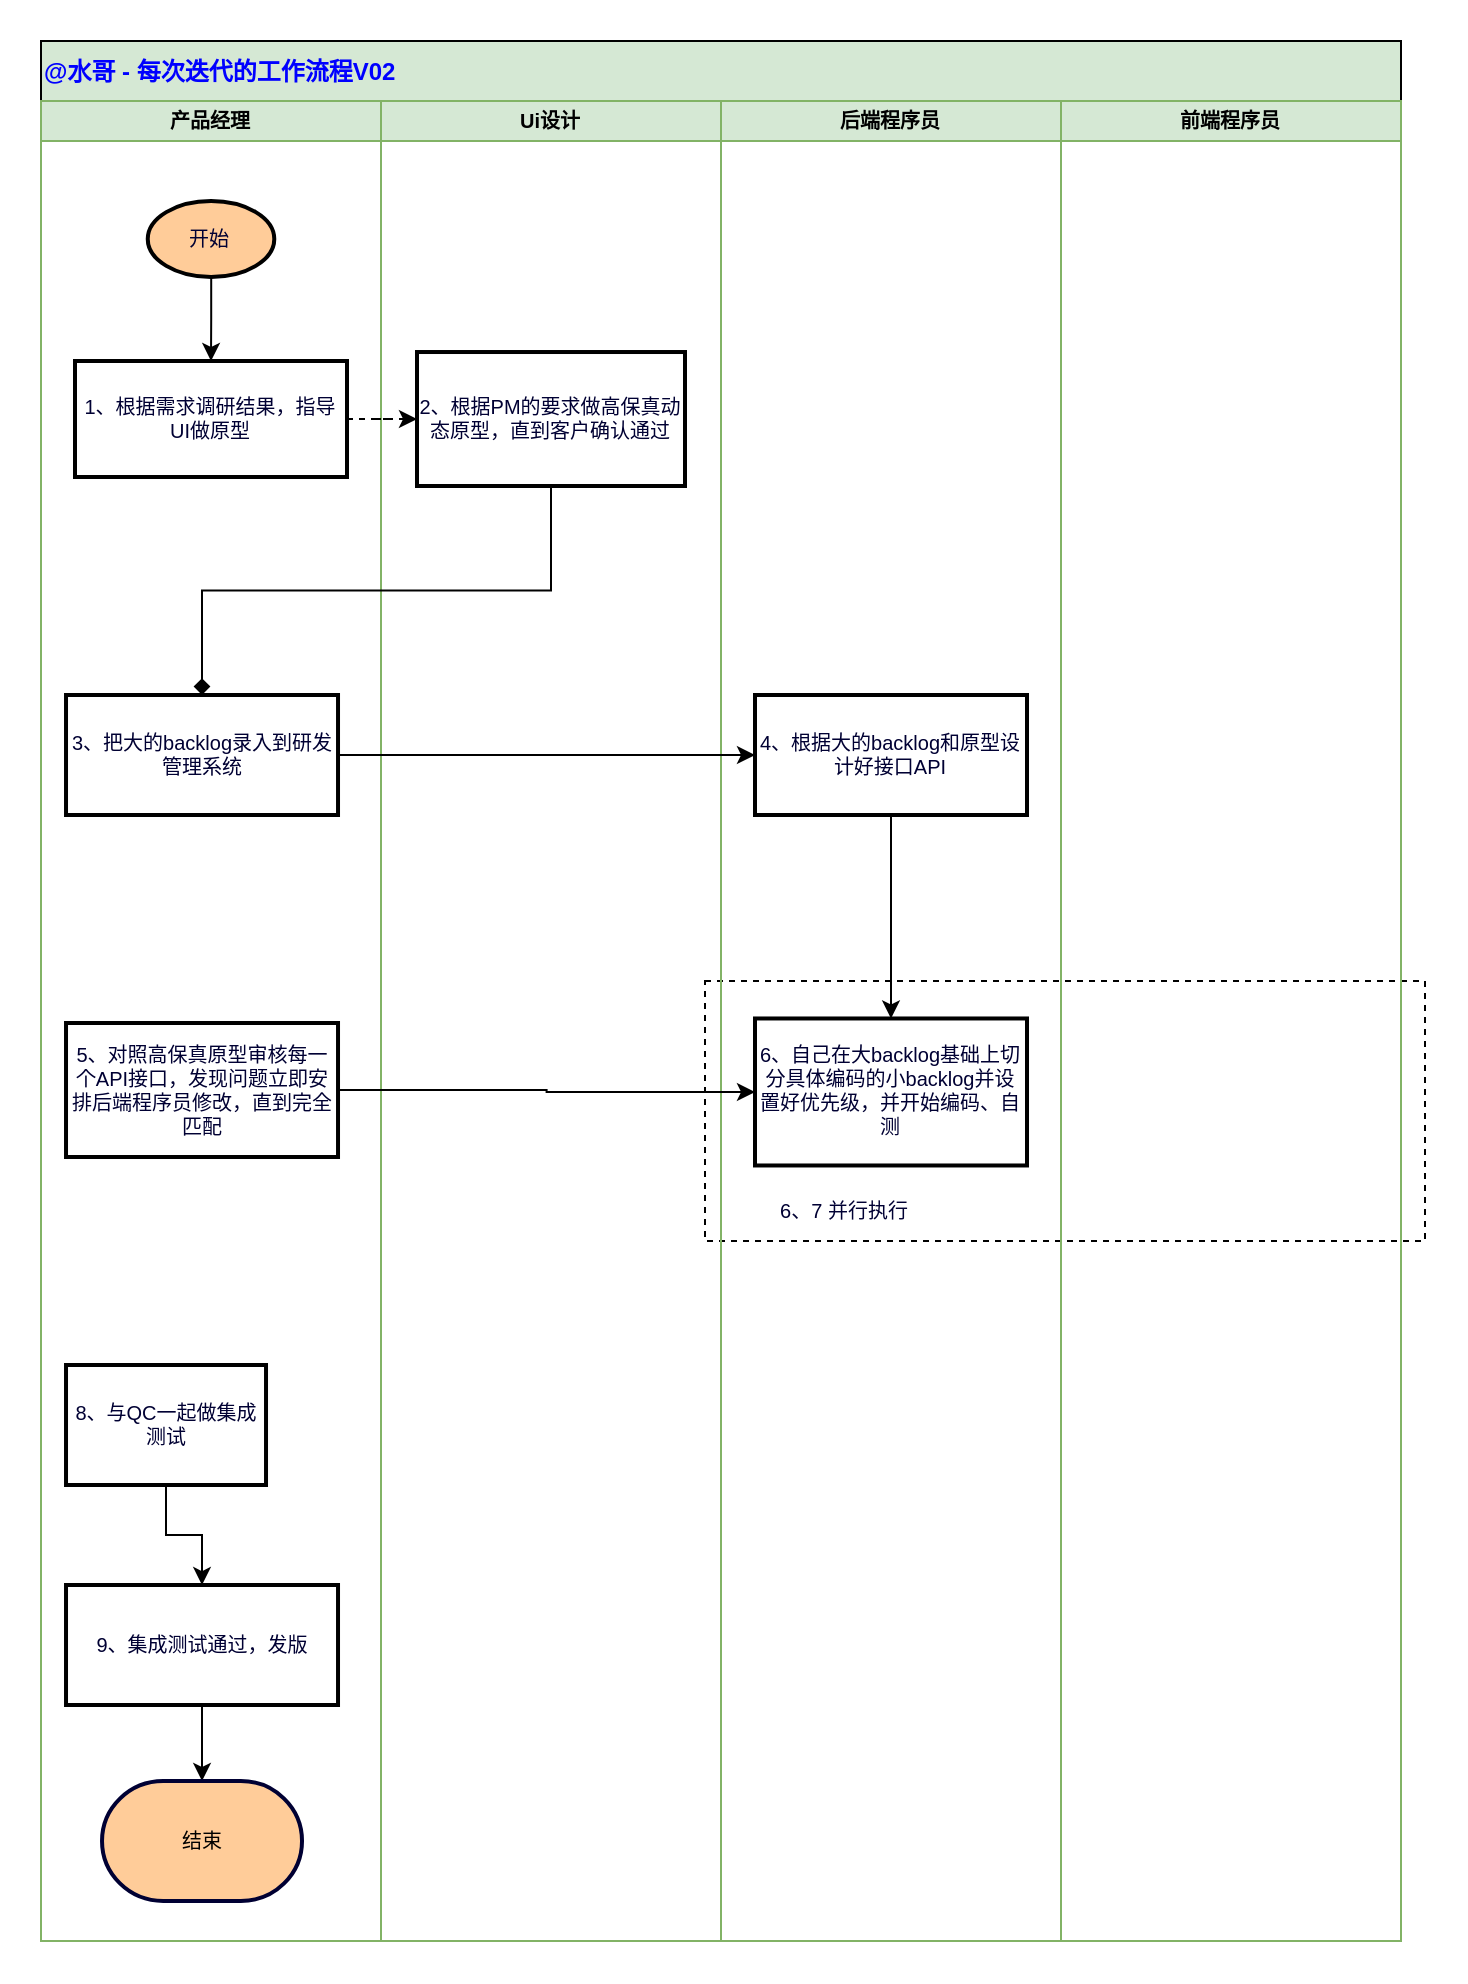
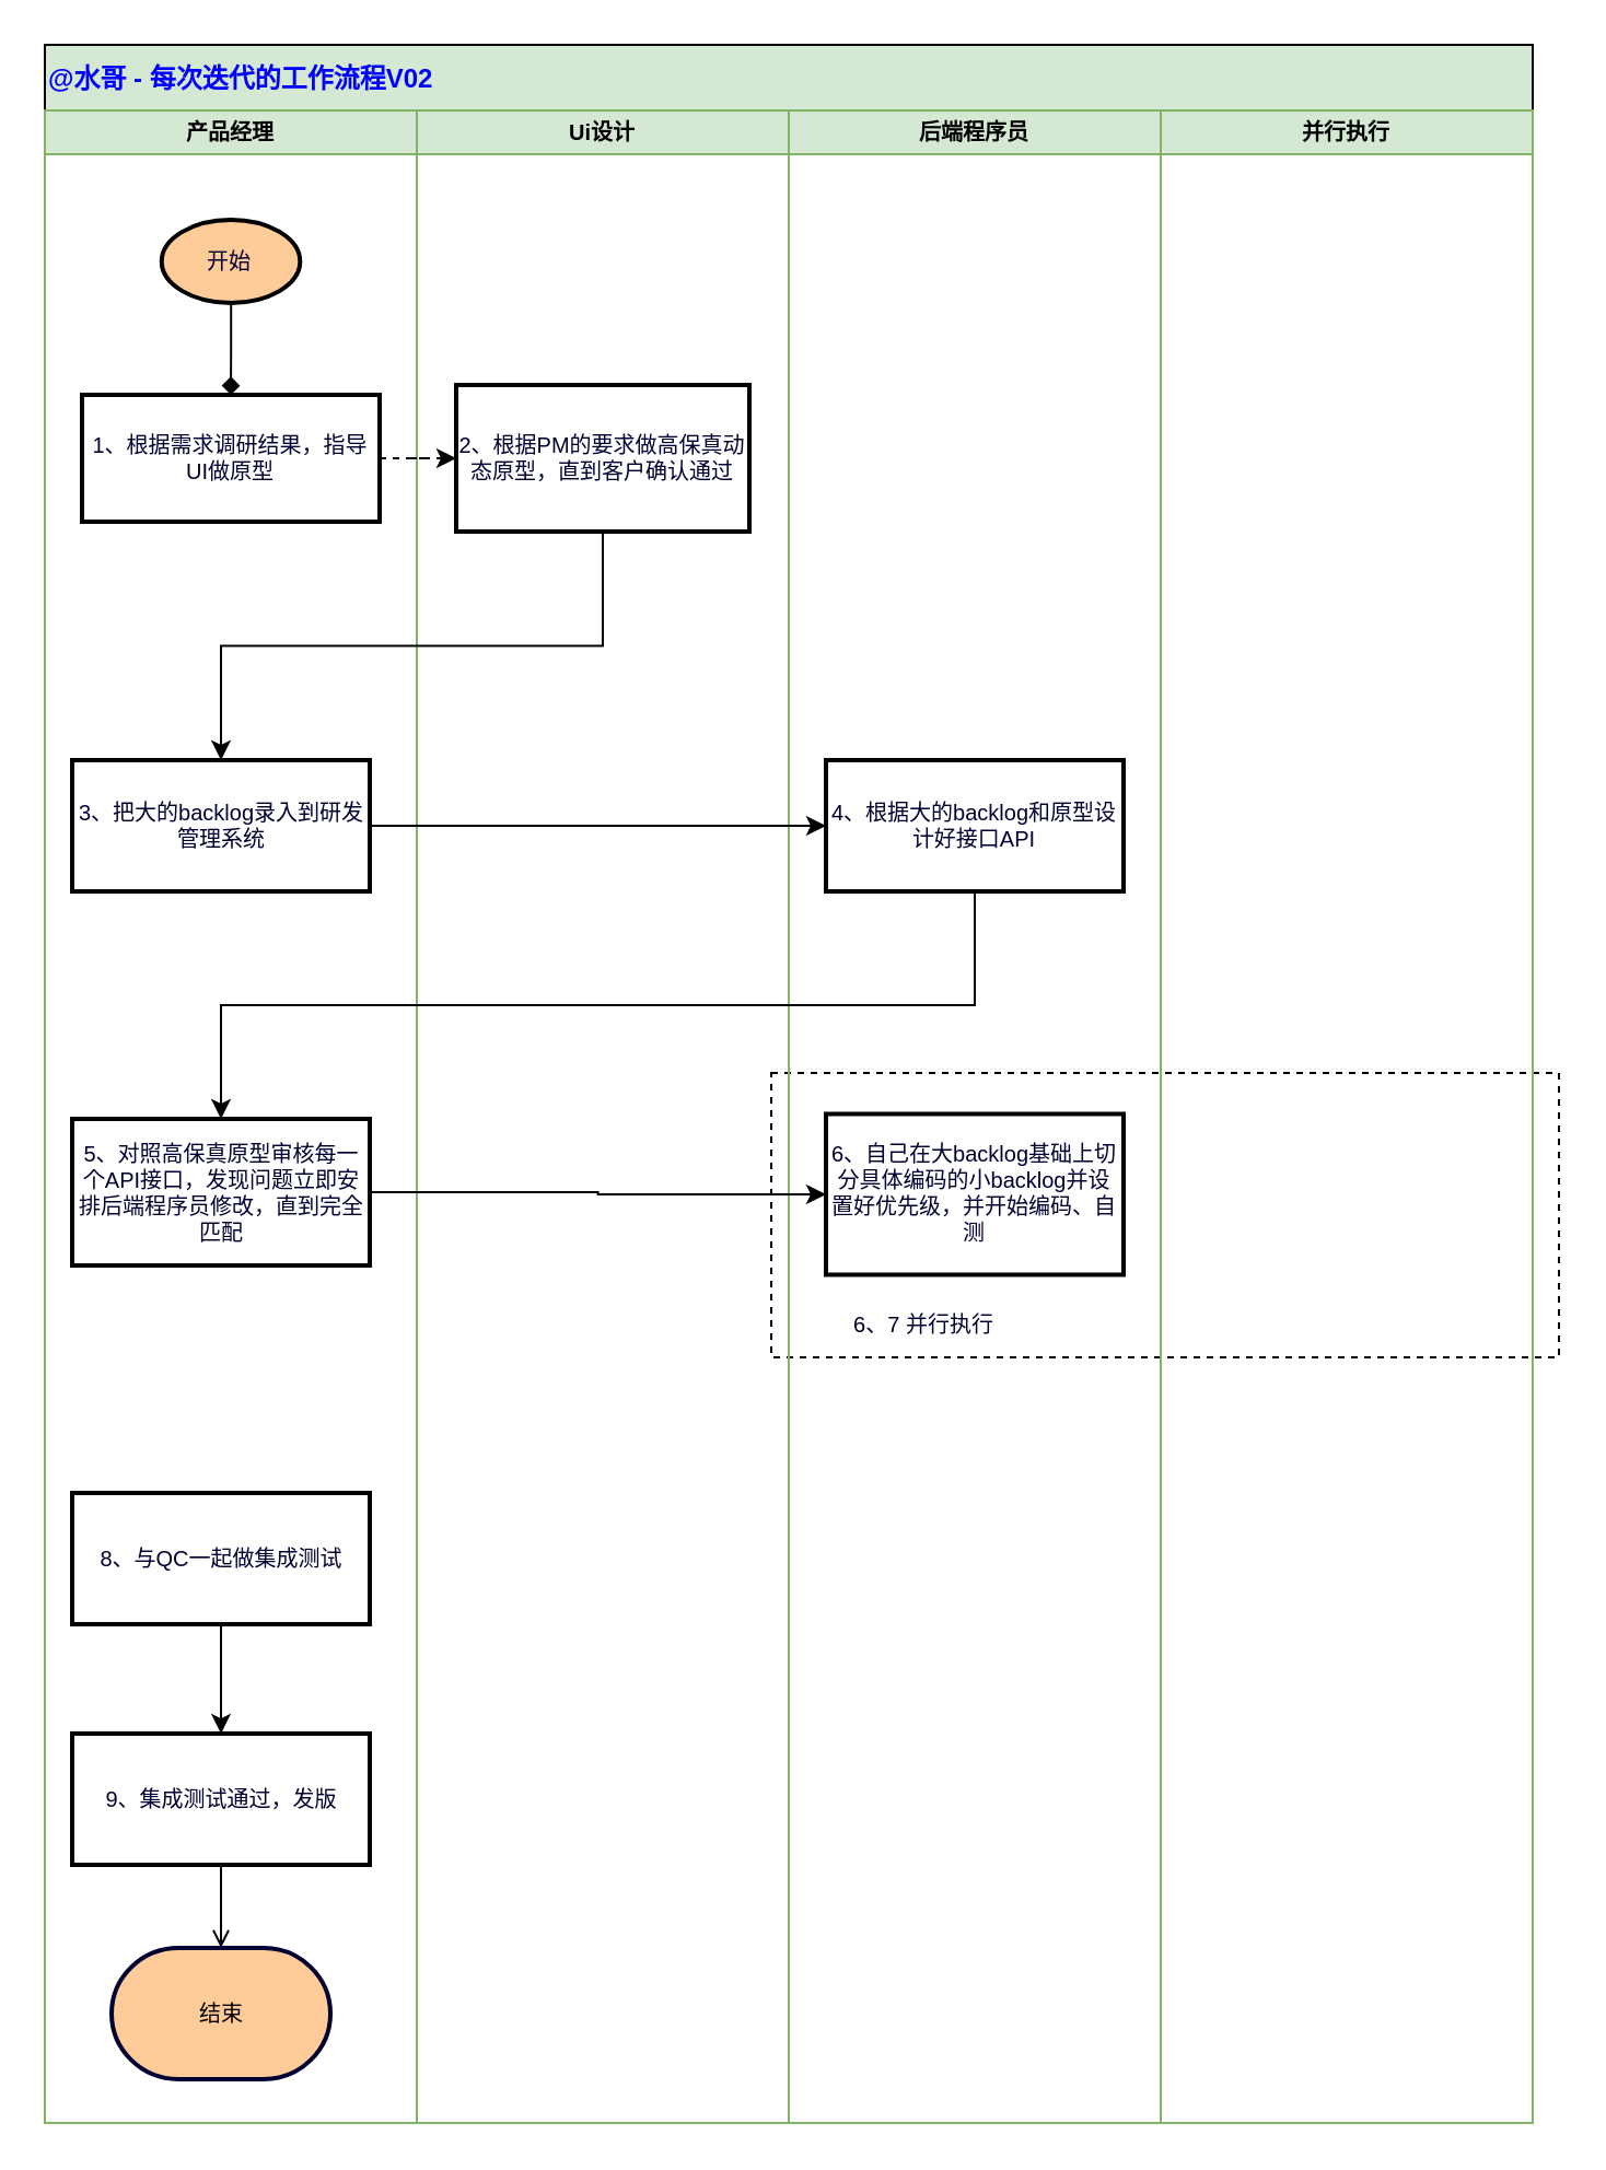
- <mxCell id="20" value="前端程序员" style="swimlane;startSize=20;fontSize=10;fillColor=#d5e8d4;strokeColor=#82b366;" parent="3" vertex="1"><mxGeometry x="510" y="30" width="170" height="920" as="geometry" /></mxCell>
+ <mxCell id="20" value="并行执行" style="swimlane;startSize=20;fontSize=10;fillColor=#d5e8d4;strokeColor=#82b366;" parent="3" vertex="1"><mxGeometry x="510" y="30" width="170" height="920" as="geometry" /></mxCell>
- <mxCell id="7" value="" style="edgeStyle=orthogonalEdgeStyle;rounded=0;orthogonalLoop=1;jettySize=auto;html=1;fontSize=10;fontColor=#000033;" parent="4" source="5" target="6" edge="1"><mxGeometry relative="1" as="geometry" /></mxCell>
+ <mxCell id="7" value="" style="edgeStyle=orthogonalEdgeStyle;rounded=0;orthogonalLoop=1;jettySize=auto;html=1;fontSize=10;fontColor=#000033;endArrow=diamond;" parent="4" source="5" target="6" edge="1"><mxGeometry relative="1" as="geometry" /></mxCell>
- <mxCell id="22" value="" style="edgeStyle=orthogonalEdgeStyle;rounded=0;orthogonalLoop=1;jettySize=auto;html=1;fontSize=10;fontColor=#000033;exitX=0.5;exitY=1;exitDx=0;exitDy=0;endArrow=diamond;" parent="3" source="16" target="8" edge="1"><mxGeometry relative="1" as="geometry" /></mxCell>
+ <mxCell id="22" value="" style="edgeStyle=orthogonalEdgeStyle;rounded=0;orthogonalLoop=1;jettySize=auto;html=1;fontSize=10;fontColor=#000033;exitX=0.5;exitY=1;exitDx=0;exitDy=0;" parent="3" source="16" target="8" edge="1"><mxGeometry relative="1" as="geometry" /></mxCell>
- <mxCell id="24" value="" style="edgeStyle=orthogonalEdgeStyle;rounded=0;orthogonalLoop=1;jettySize=auto;html=1;fontSize=10;fontColor=#000033;exitX=0.5;exitY=1;exitDx=0;exitDy=0;" parent="3" source="18" target="19" edge="1"><mxGeometry relative="1" as="geometry" /></mxCell>
+ <mxCell id="24" value="" style="edgeStyle=orthogonalEdgeStyle;rounded=0;orthogonalLoop=1;jettySize=auto;html=1;fontSize=10;fontColor=#000033;exitX=0.5;exitY=1;exitDx=0;exitDy=0;" parent="3" source="18" target="9" edge="1"><mxGeometry relative="1" as="geometry" /></mxCell>
- <mxCell id="11" value="8、与QC一起做集成测试" style="whiteSpace=wrap;html=1;fontSize=10;fillColor=none;fontColor=#000033;strokeWidth=2;labelBackgroundColor=none;" parent="4" vertex="1"><mxGeometry x="12.505" y="632" width="100" height="60" as="geometry" /></mxCell>
+ <mxCell id="11" value="8、与QC一起做集成测试" style="whiteSpace=wrap;html=1;fontSize=10;fillColor=none;fontColor=#000033;strokeWidth=2;labelBackgroundColor=none;" parent="4" vertex="1"><mxGeometry x="12.505" y="632" width="136" height="60" as="geometry" /></mxCell>
- <mxCell id="12" style="edgeStyle=orthogonalEdgeStyle;rounded=0;orthogonalLoop=1;jettySize=auto;html=1;exitX=0.5;exitY=1;exitDx=0;exitDy=0;entryX=0.5;entryY=0;entryDx=0;entryDy=0;entryPerimeter=0;fontSize=10;fontColor=#000033;" parent="4" source="13" target="14" edge="1"><mxGeometry relative="1" as="geometry" /></mxCell>
+ <mxCell id="12" style="edgeStyle=orthogonalEdgeStyle;rounded=0;orthogonalLoop=1;jettySize=auto;html=1;exitX=0.5;exitY=1;exitDx=0;exitDy=0;entryX=0.5;entryY=0;entryDx=0;entryDy=0;entryPerimeter=0;fontSize=10;fontColor=#000033;endArrow=open;" parent="4" source="13" target="14" edge="1"><mxGeometry relative="1" as="geometry" /></mxCell>
